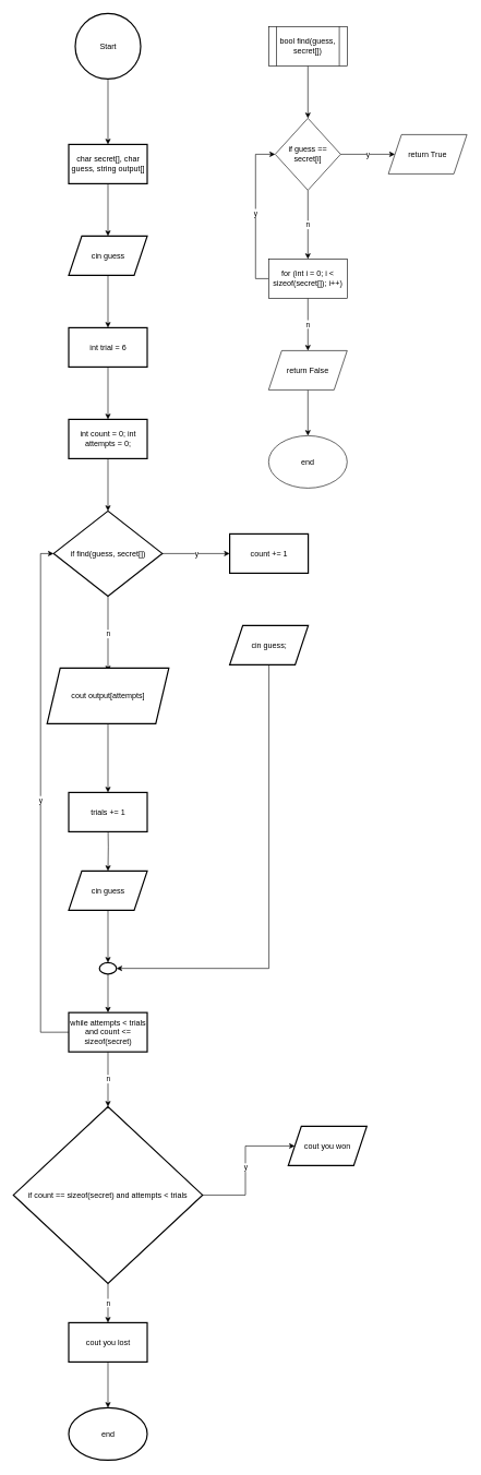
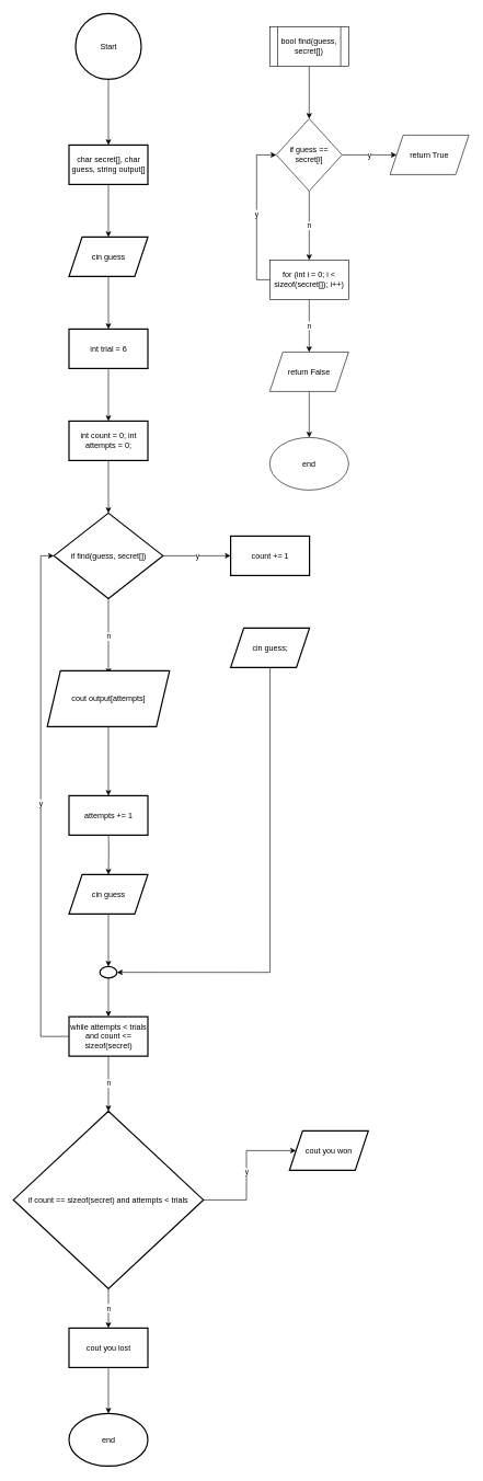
- <mxCell id="27" value="trials += 1" style="whiteSpace=wrap;html=1;strokeWidth=2;" vertex="1" parent="1"><mxGeometry x="104.5" y="1210" width="120" height="60" as="geometry" /></mxCell>
+ <mxCell id="27" value="attempts += 1" style="whiteSpace=wrap;html=1;strokeWidth=2;" vertex="1" parent="1"><mxGeometry x="104.5" y="1210" width="120" height="60" as="geometry" /></mxCell>
